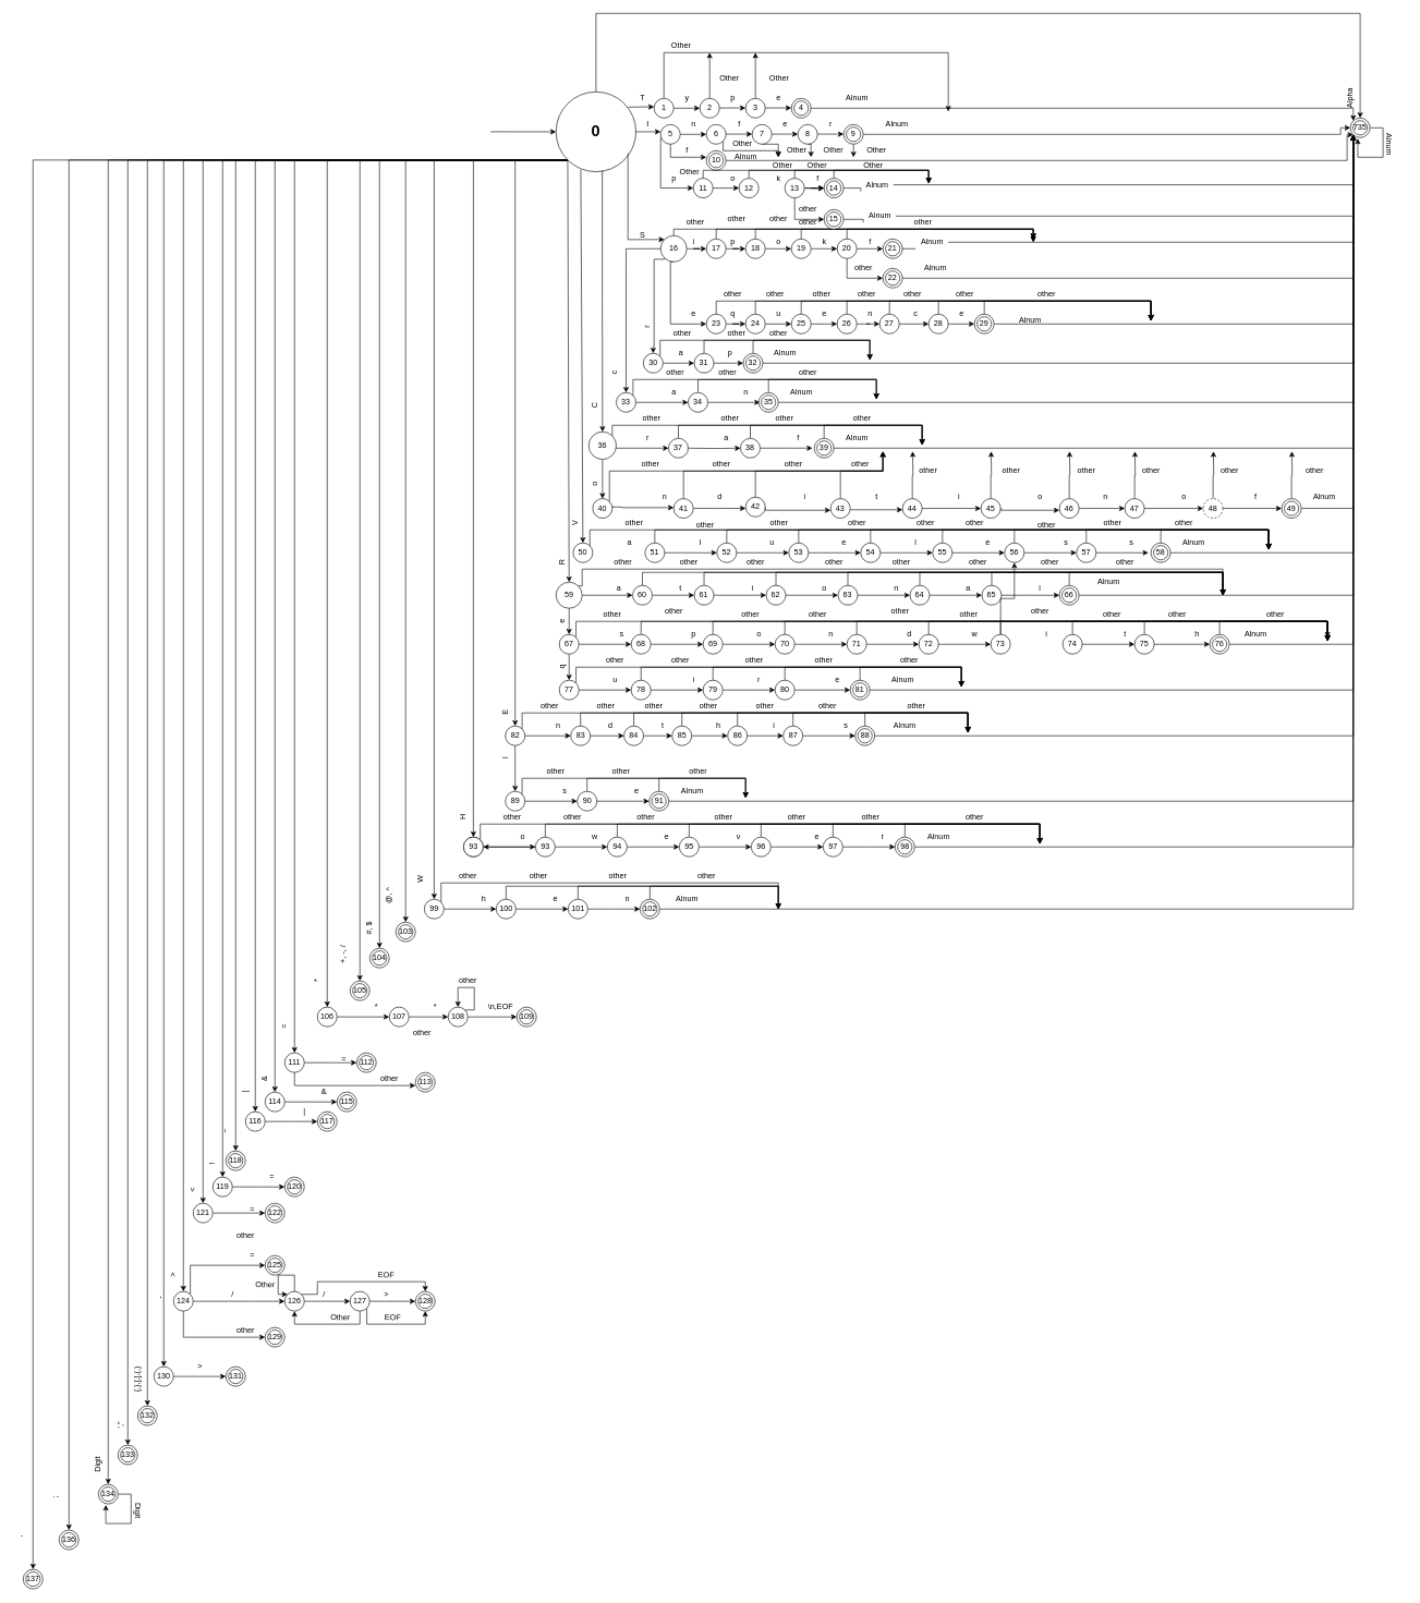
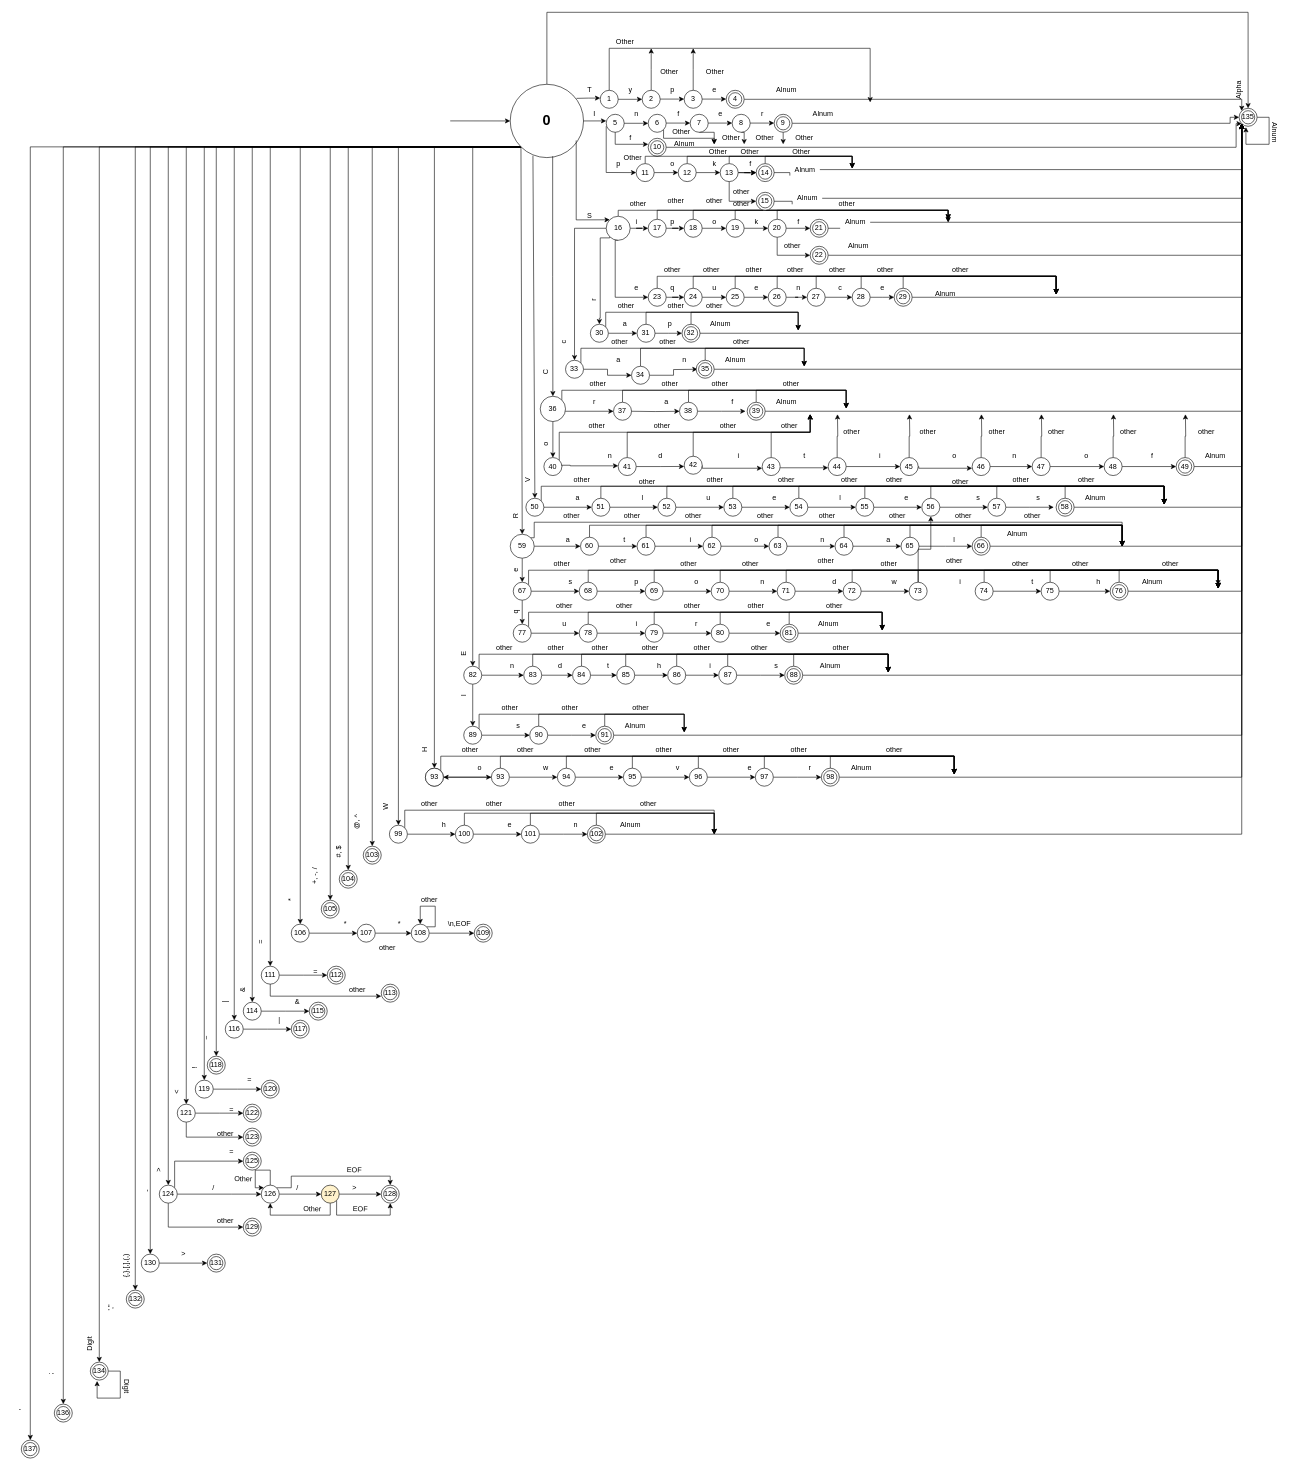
- <mxCell id="494" value="735" style="ellipse;shape=doubleEllipse;whiteSpace=wrap;html=1;aspect=fixed;" parent="1" vertex="1"><mxGeometry x="2065" y="180" width="30" height="30" as="geometry" /></mxCell>
+ <mxCell id="494" value="135" style="ellipse;shape=doubleEllipse;whiteSpace=wrap;html=1;aspect=fixed;" parent="1" vertex="1"><mxGeometry x="2065" y="180" width="30" height="30" as="geometry" /></mxCell>
+ <mxCell id="69" value="" style="edgeStyle=orthogonalEdgeStyle;rounded=0;orthogonalLoop=1;jettySize=auto;html=1;entryX=0;entryY=0.5;entryDx=0;entryDy=0;" parent="1" source="71" target="532" edge="1"><mxGeometry relative="1" as="geometry"><mxPoint x="1200" y="287.19" as="targetPoint" /></mxGeometry></mxCell>
- <mxCell id="153" value="34" style="ellipse;whiteSpace=wrap;html=1;aspect=fixed;" parent="1" vertex="1"><mxGeometry x="1052.19" y="600" width="30" height="30" as="geometry" /></mxCell>
+ <mxCell id="153" value="34" style="ellipse;whiteSpace=wrap;html=1;aspect=fixed;" parent="1" vertex="1"><mxGeometry x="1052.19" y="610" width="30" height="30" as="geometry" /></mxCell>
- <mxCell id="537" value="48" style="ellipse;whiteSpace=wrap;html=1;aspect=fixed;dashed=1;" parent="1" vertex="1"><mxGeometry x="1840" y="762.19" width="30" height="30" as="geometry" /></mxCell>
+ <mxCell id="537" value="48" style="ellipse;whiteSpace=wrap;html=1;aspect=fixed;" parent="1" vertex="1"><mxGeometry x="1840" y="762.19" width="30" height="30" as="geometry" /></mxCell>
+ <mxCell id="216" value="" style="edgeStyle=orthogonalEdgeStyle;rounded=0;orthogonalLoop=1;jettySize=auto;html=1;" parent="1" source="218" target="221" edge="1"><mxGeometry relative="1" as="geometry" /></mxCell>
+ <mxCell id="463" value="" style="edgeStyle=orthogonalEdgeStyle;rounded=0;orthogonalLoop=1;jettySize=auto;html=1;entryX=0;entryY=0.5;entryDx=0;entryDy=0;" parent="1" source="464" target="468" edge="1"><mxGeometry relative="1" as="geometry"><mxPoint x="310" y="1930" as="targetPoint" /><Array as="points"><mxPoint x="310" y="1895" /></Array></mxGeometry></mxCell>
+ <mxCell id="468" value="123" style="ellipse;shape=doubleEllipse;whiteSpace=wrap;html=1;aspect=fixed;" parent="1" vertex="1"><mxGeometry x="405" y="1880" width="30" height="30" as="geometry" /></mxCell>
- <mxCell id="504" value="127" style="ellipse;whiteSpace=wrap;html=1;aspect=fixed;" parent="1" vertex="1"><mxGeometry x="535" y="1975" width="30" height="30" as="geometry" /></mxCell>
+ <mxCell id="504" value="127" style="ellipse;whiteSpace=wrap;html=1;aspect=fixed;fillColor=#fff2cc;" parent="1" vertex="1"><mxGeometry x="535" y="1975" width="30" height="30" as="geometry" /></mxCell>
- <mxCell id="17" style="edgeStyle=orthogonalEdgeStyle;rounded=0;orthogonalLoop=1;jettySize=auto;html=1;exitX=0;exitY=1;exitDx=0;exitDy=0;entryX=0.5;entryY=0;entryDx=0;entryDy=0;" parent="1" source="23" target="487" edge="1"><mxGeometry relative="1" as="geometry"><mxPoint x="350" y="1961.333" as="targetPoint" /></mxGeometry></mxCell>
- <mxCell id="487" value="133" style="ellipse;shape=doubleEllipse;whiteSpace=wrap;html=1;aspect=fixed;" parent="1" vertex="1"><mxGeometry x="180" y="2210" width="30" height="30" as="geometry" /></mxCell>
